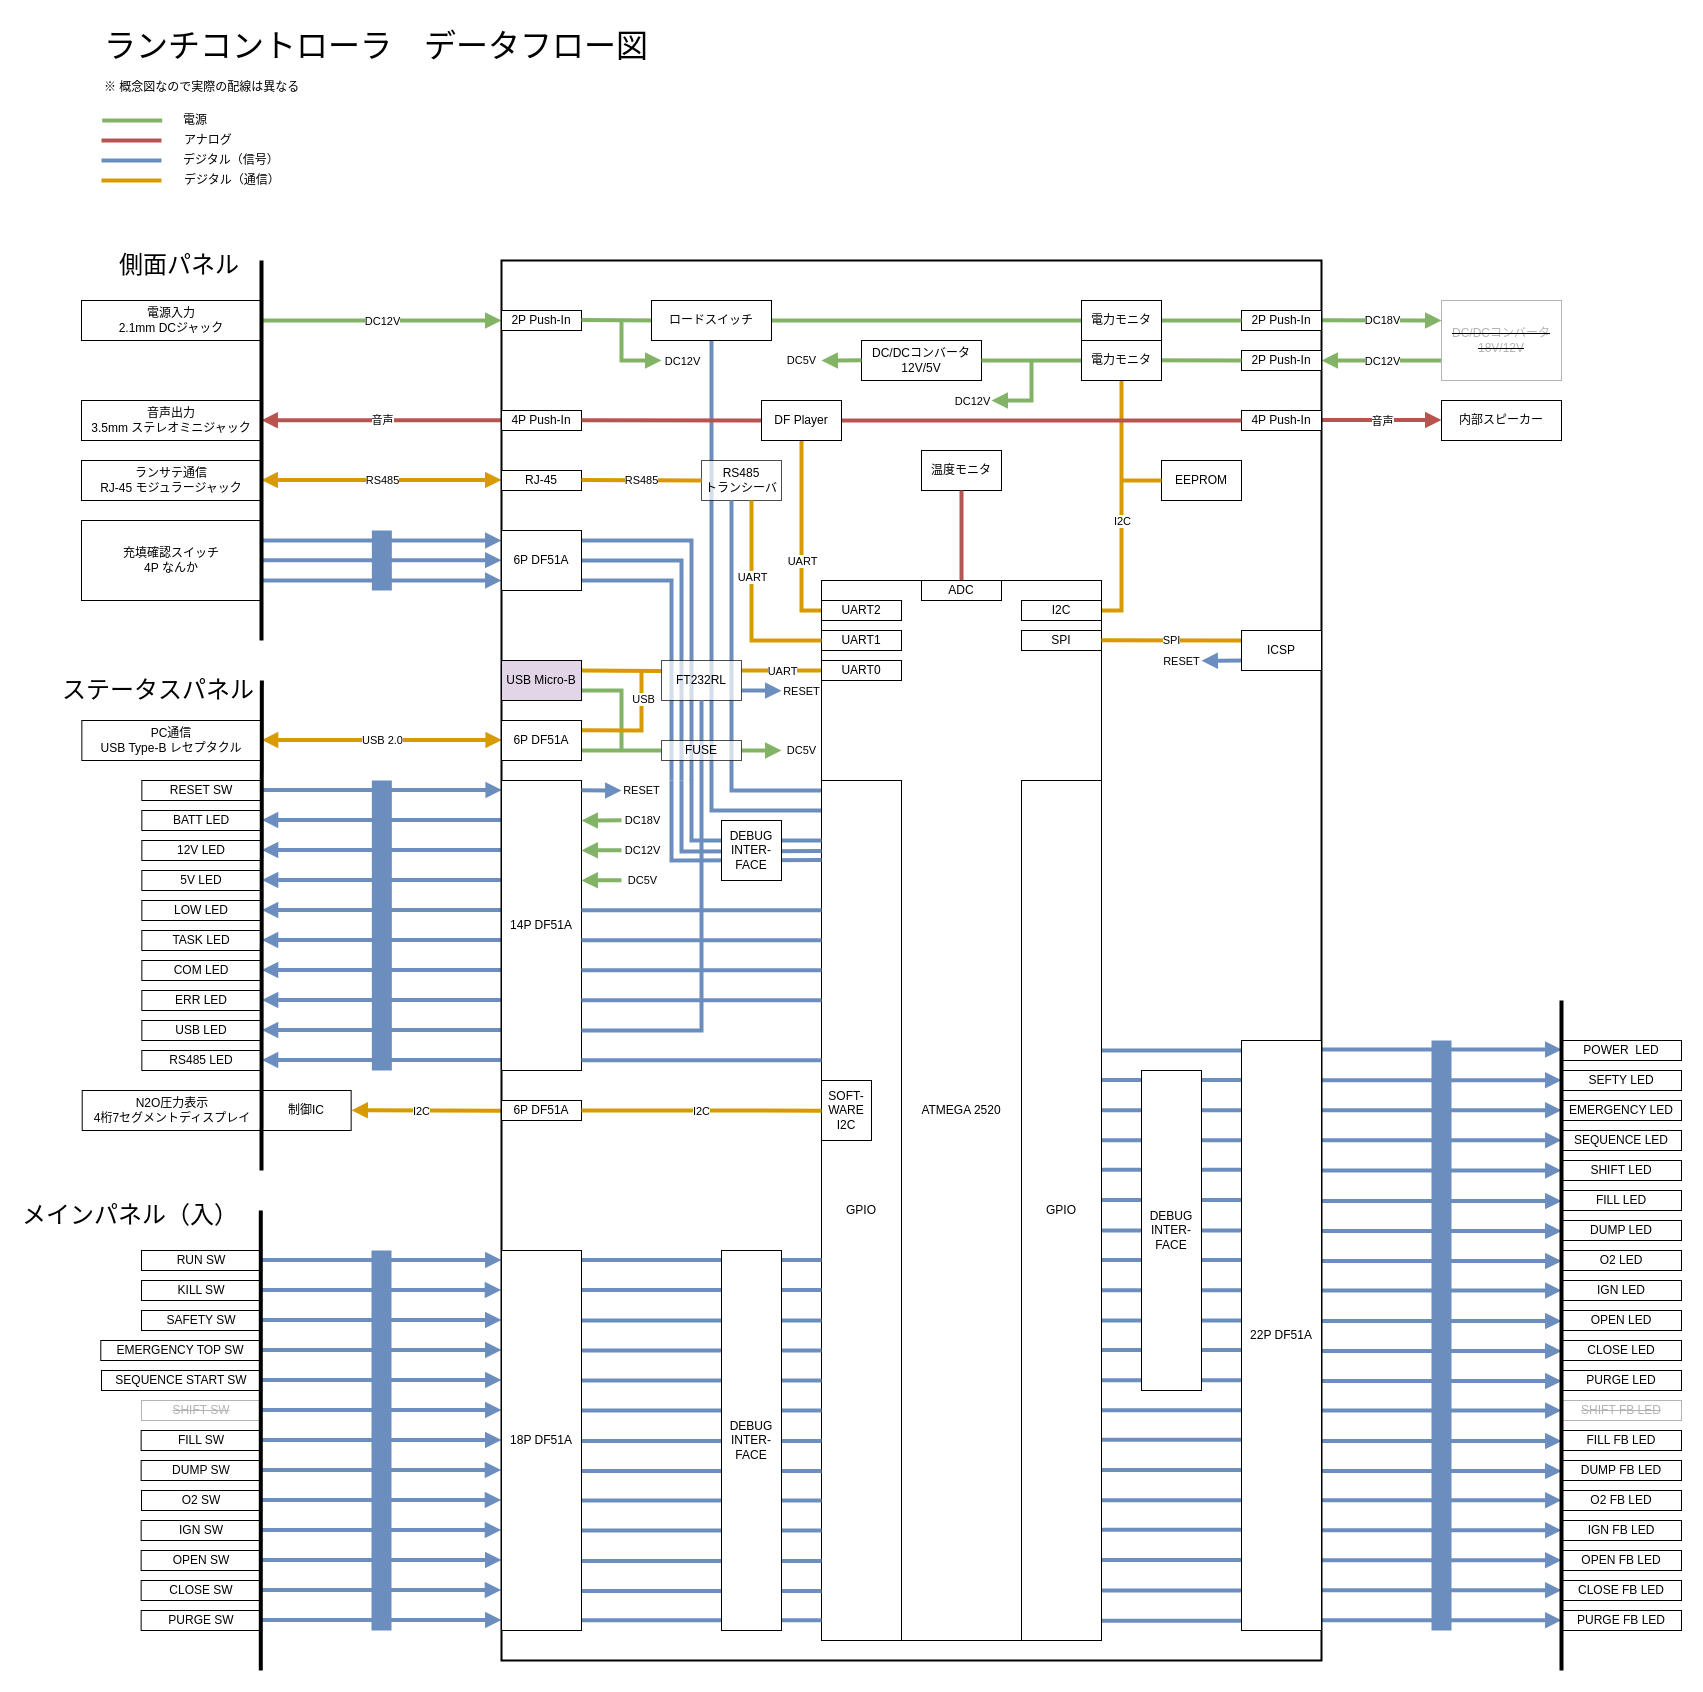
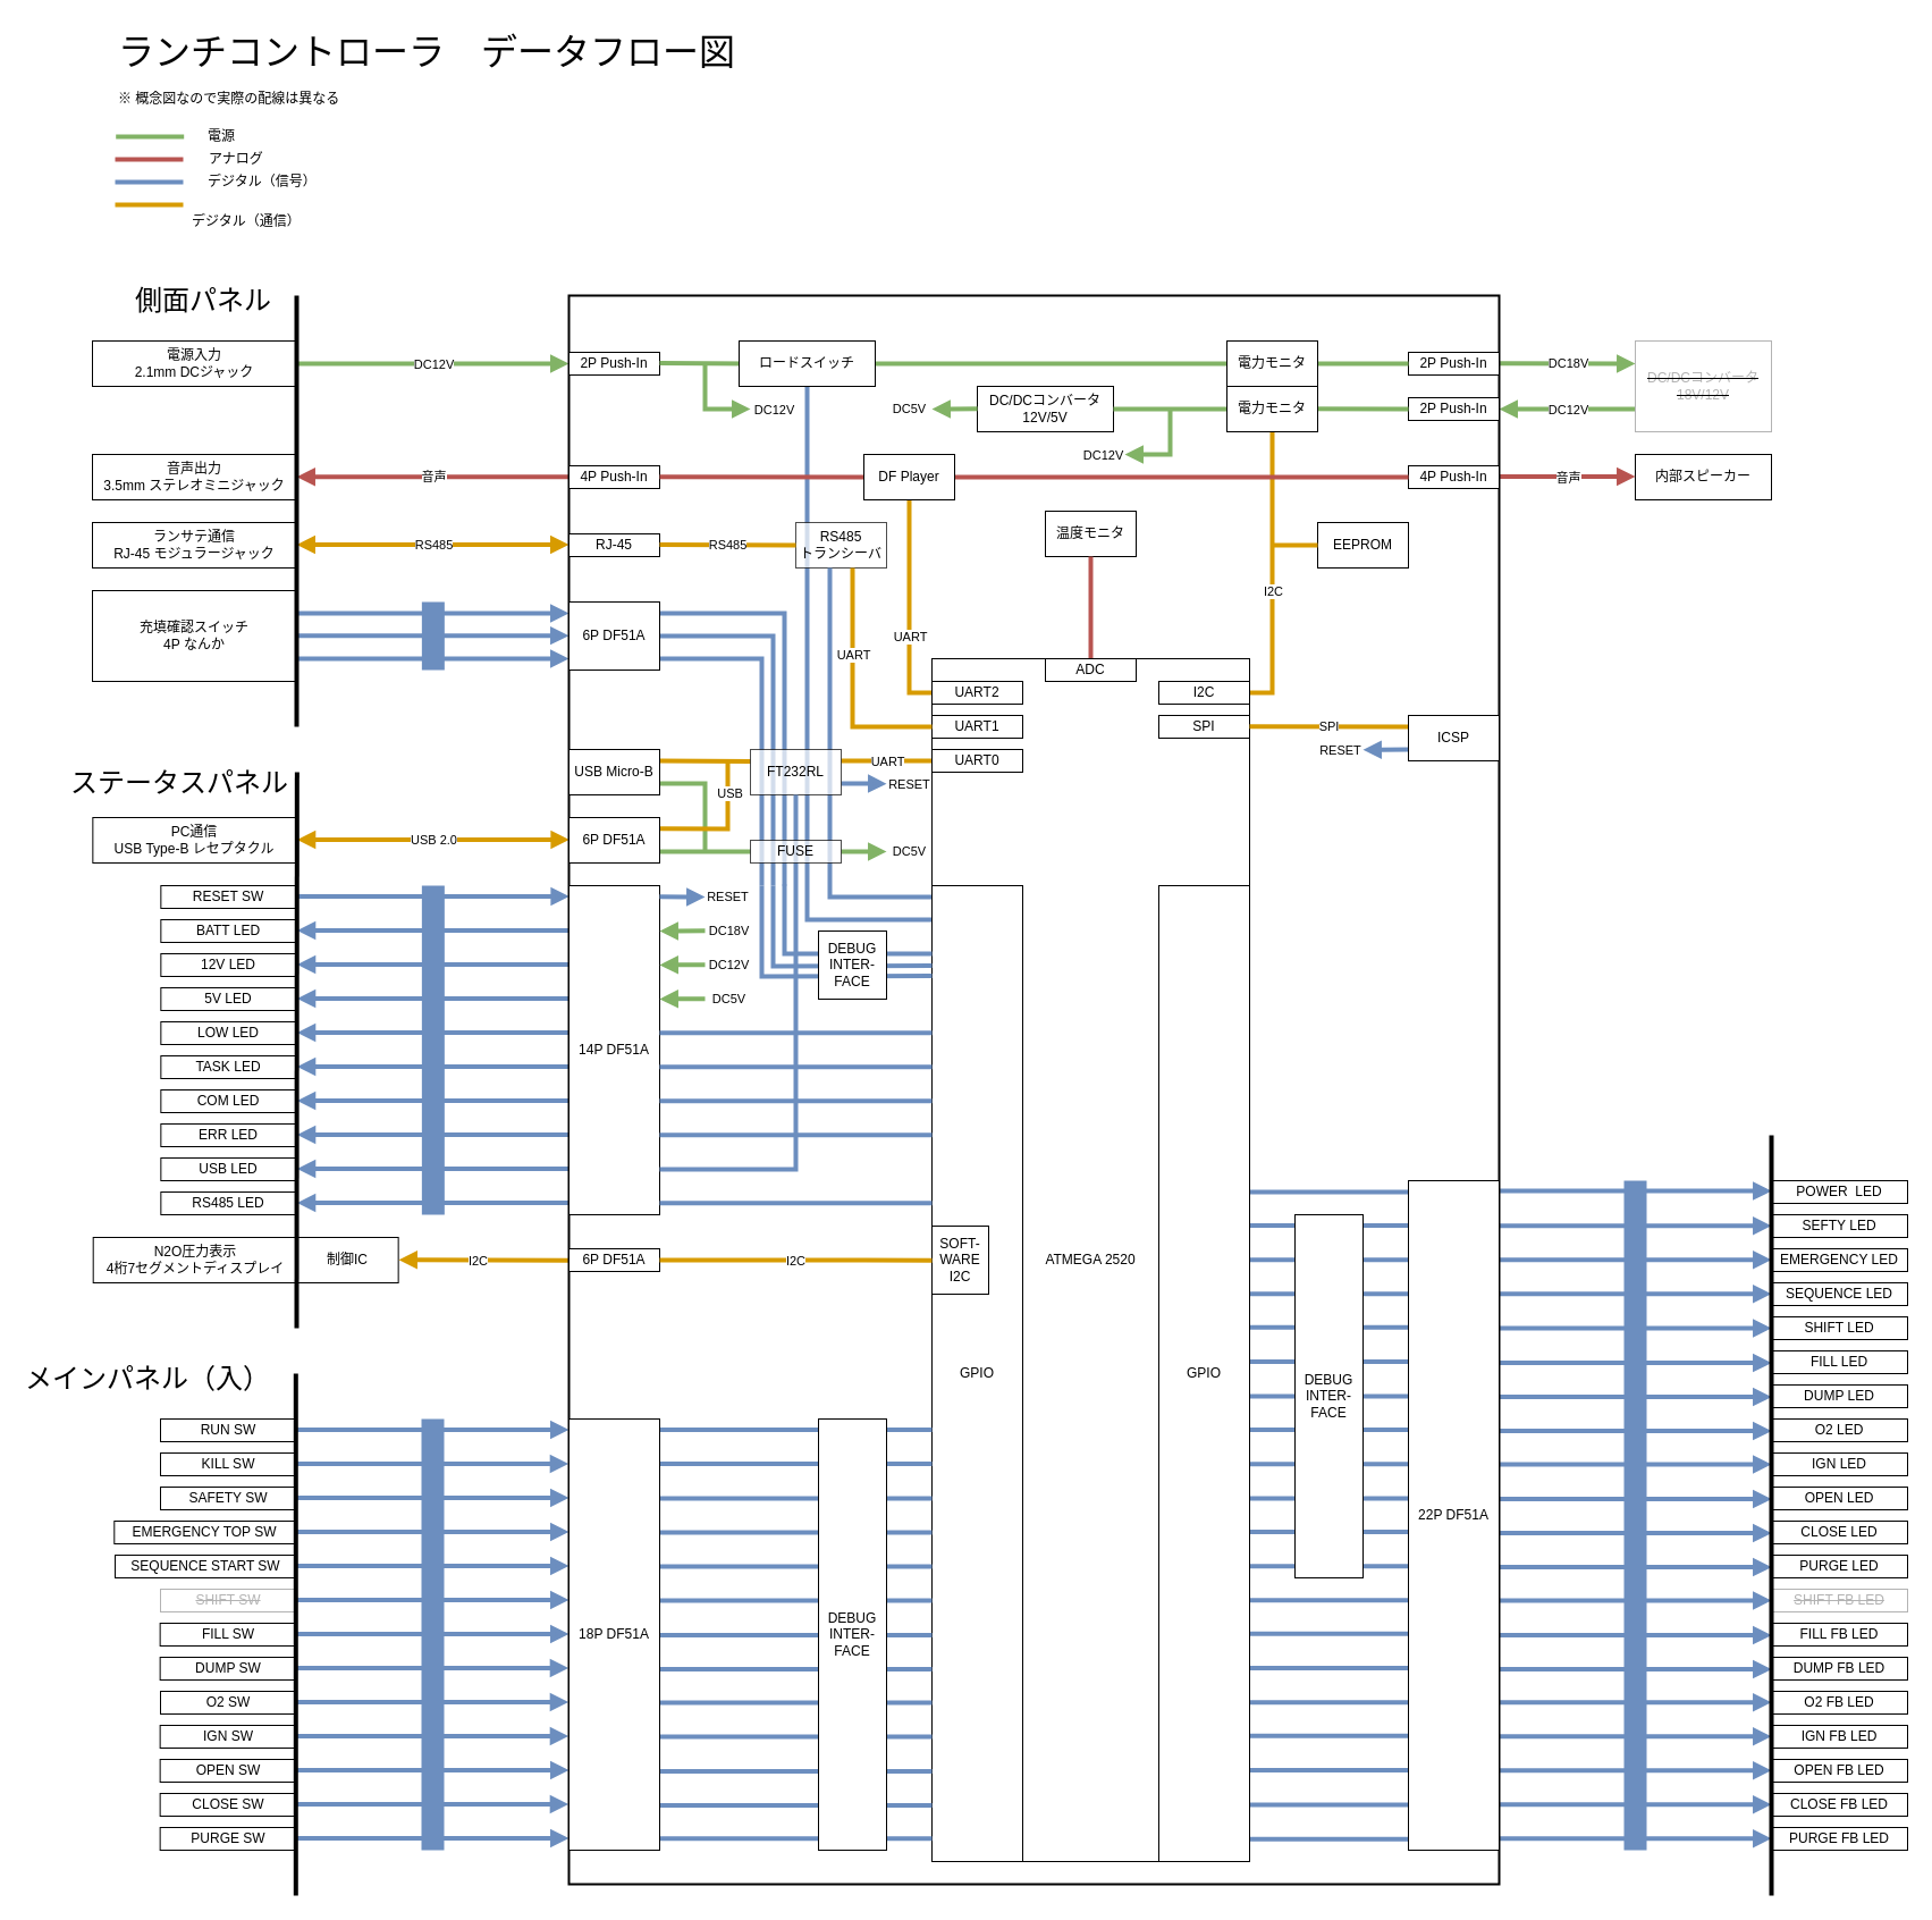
- <mxCell id="269" value="デジタル（通信）" style="text;html=1;strokeColor=none;fillColor=none;align=left;verticalAlign=middle;whiteSpace=wrap;rounded=0;fontSize=12;fontFamily=Helvetica;fontColor=default;" parent="1" vertex="1"><mxGeometry x="181.7" y="170" width="120.7" height="20" as="geometry" /></mxCell>
+ <mxCell id="269" value="デジタル（通信）" style="text;html=1;strokeColor=none;fillColor=none;align=left;verticalAlign=middle;whiteSpace=wrap;rounded=0;fontSize=12;fontFamily=Helvetica;fontColor=default;" parent="1" vertex="1"><mxGeometry x="166.7" y="185" width="120.7" height="20" as="geometry" /></mxCell>
- <mxCell id="174" value="USB Micro-B" style="rounded=0;whiteSpace=wrap;html=1;fillColor=#e1d5e7;" parent="1" vertex="1"><mxGeometry x="501" y="660" width="80" height="40" as="geometry" /></mxCell>
+ <mxCell id="174" value="USB Micro-B" style="rounded=0;whiteSpace=wrap;html=1;" parent="1" vertex="1"><mxGeometry x="501" y="660" width="80" height="40" as="geometry" /></mxCell>
